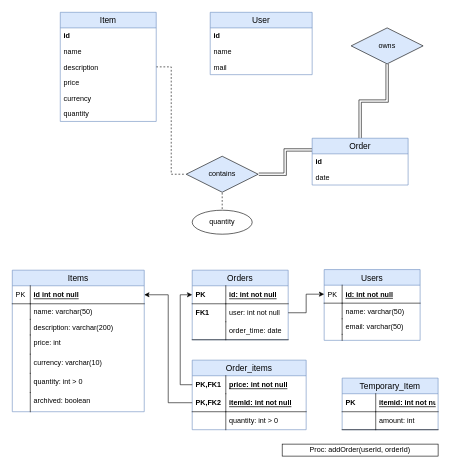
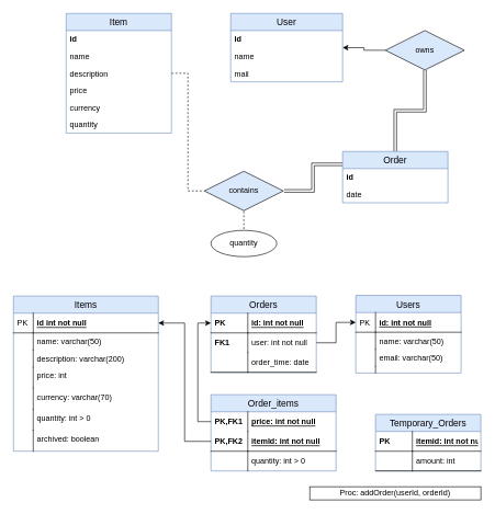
+ <mxCell id="22" style="edgeStyle=orthogonalEdgeStyle;rounded=0;orthogonalLoop=1;jettySize=auto;html=1;startArrow=none;startFill=0;endArrow=classic;endFill=1;" parent="1" source="23" target="18" edge="1"><mxGeometry relative="1" as="geometry" /></mxCell>
- <mxCell id="33" value="currency: varchar(10)" style="shape=partialRectangle;top=0;left=0;right=0;bottom=0;align=left;verticalAlign=top;fillColor=none;spacingLeft=34;spacingRight=4;overflow=hidden;rotatable=0;points=[[0,0.5],[1,0.5]];portConstraint=eastwest;dropTarget=0;fontSize=12;" parent="24" vertex="1"><mxGeometry y="140" width="220" height="32" as="geometry" /></mxCell>
+ <mxCell id="33" value="currency: varchar(70)" style="shape=partialRectangle;top=0;left=0;right=0;bottom=0;align=left;verticalAlign=top;fillColor=none;spacingLeft=34;spacingRight=4;overflow=hidden;rotatable=0;points=[[0,0.5],[1,0.5]];portConstraint=eastwest;dropTarget=0;fontSize=12;" parent="24" vertex="1"><mxGeometry y="140" width="220" height="32" as="geometry" /></mxCell>
- <mxCell id="65" value="Temporary_Item" style="swimlane;fontStyle=0;childLayout=stackLayout;horizontal=1;startSize=26;horizontalStack=0;resizeParent=1;resizeParentMax=0;resizeLast=0;collapsible=1;marginBottom=0;align=center;fontSize=14;rounded=0;strokeColor=#6c8ebf;fillColor=#dae8fc;" vertex="1" parent="1"><mxGeometry x="570" y="630" width="160" height="86" as="geometry" /></mxCell>
+ <mxCell id="65" value="Temporary_Orders" style="swimlane;fontStyle=0;childLayout=stackLayout;horizontal=1;startSize=26;horizontalStack=0;resizeParent=1;resizeParentMax=0;resizeLast=0;collapsible=1;marginBottom=0;align=center;fontSize=14;rounded=0;strokeColor=#6c8ebf;fillColor=#dae8fc;" vertex="1" parent="1"><mxGeometry x="570" y="630" width="160" height="86" as="geometry" /></mxCell>
